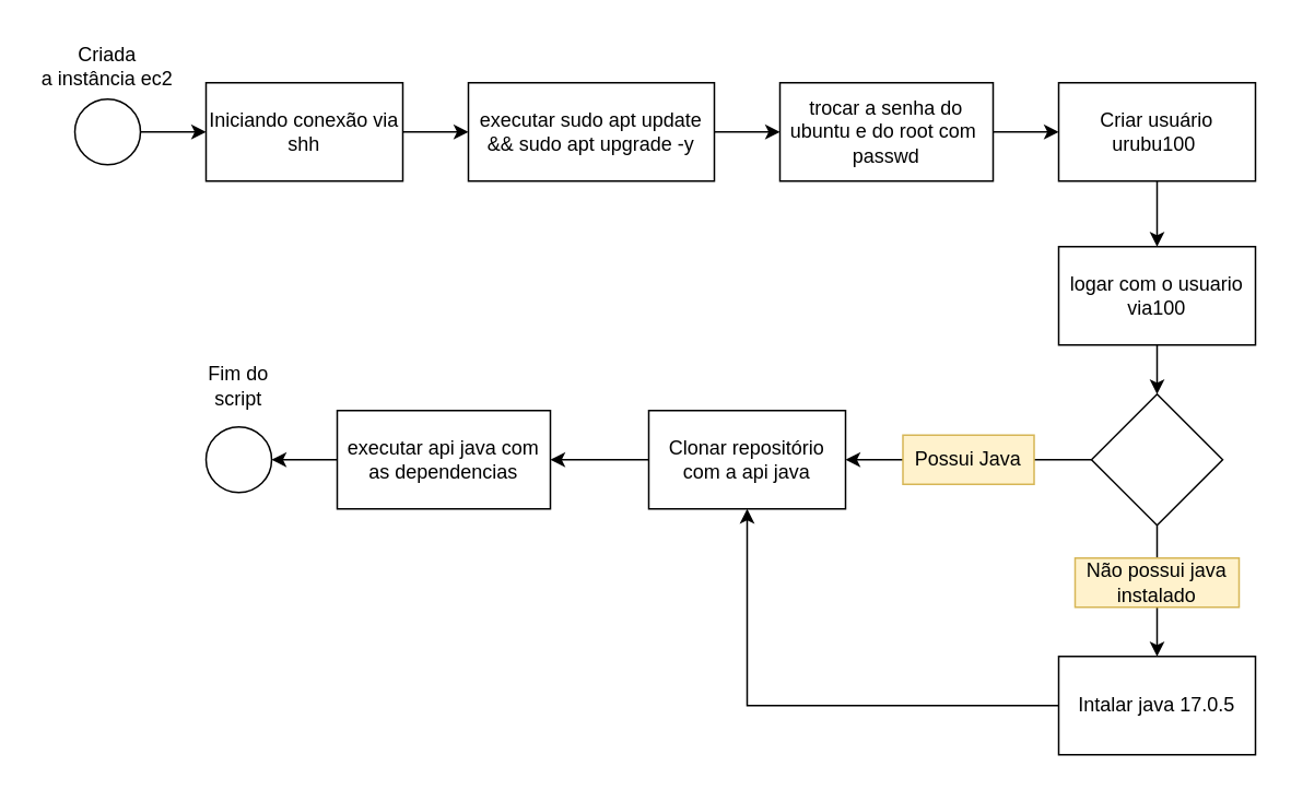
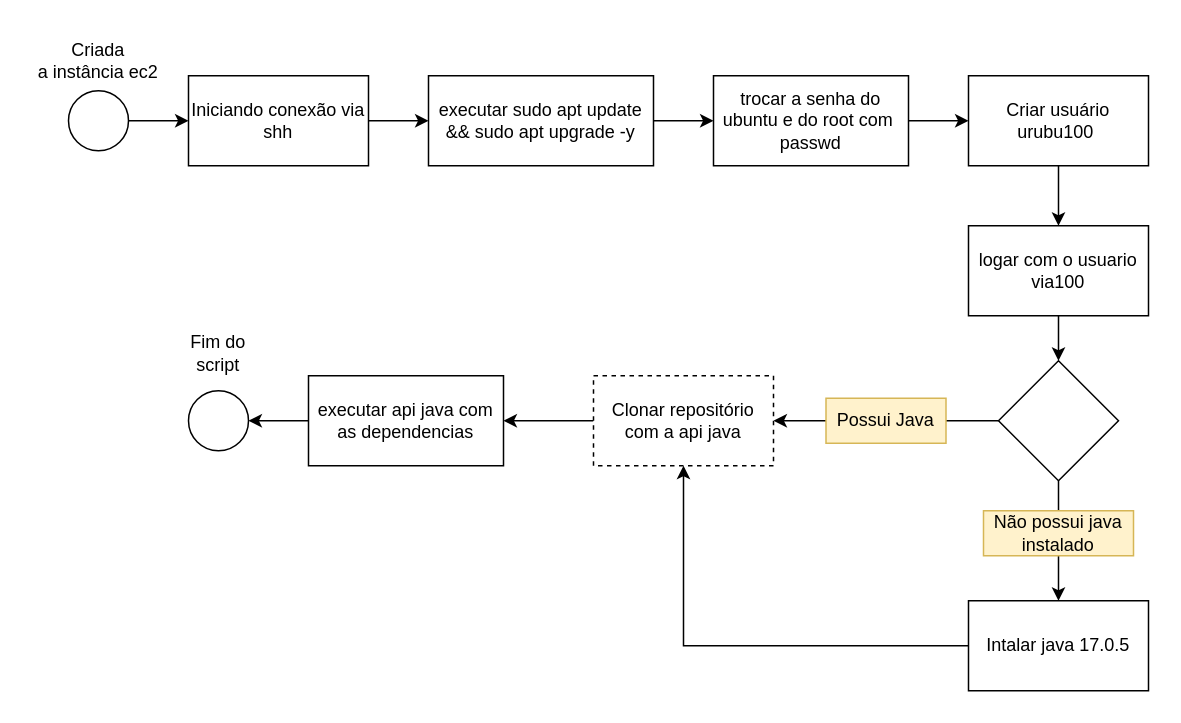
- <mxCell id="21" value="Clonar repositório com a api java" style="whiteSpace=wrap;html=1;" vertex="1" parent="1"><mxGeometry x="395" y="250" width="120" height="60" as="geometry" /></mxCell>
+ <mxCell id="21" value="Clonar repositório com a api java" style="whiteSpace=wrap;html=1;dashed=1;" vertex="1" parent="1"><mxGeometry x="395" y="250" width="120" height="60" as="geometry" /></mxCell>
